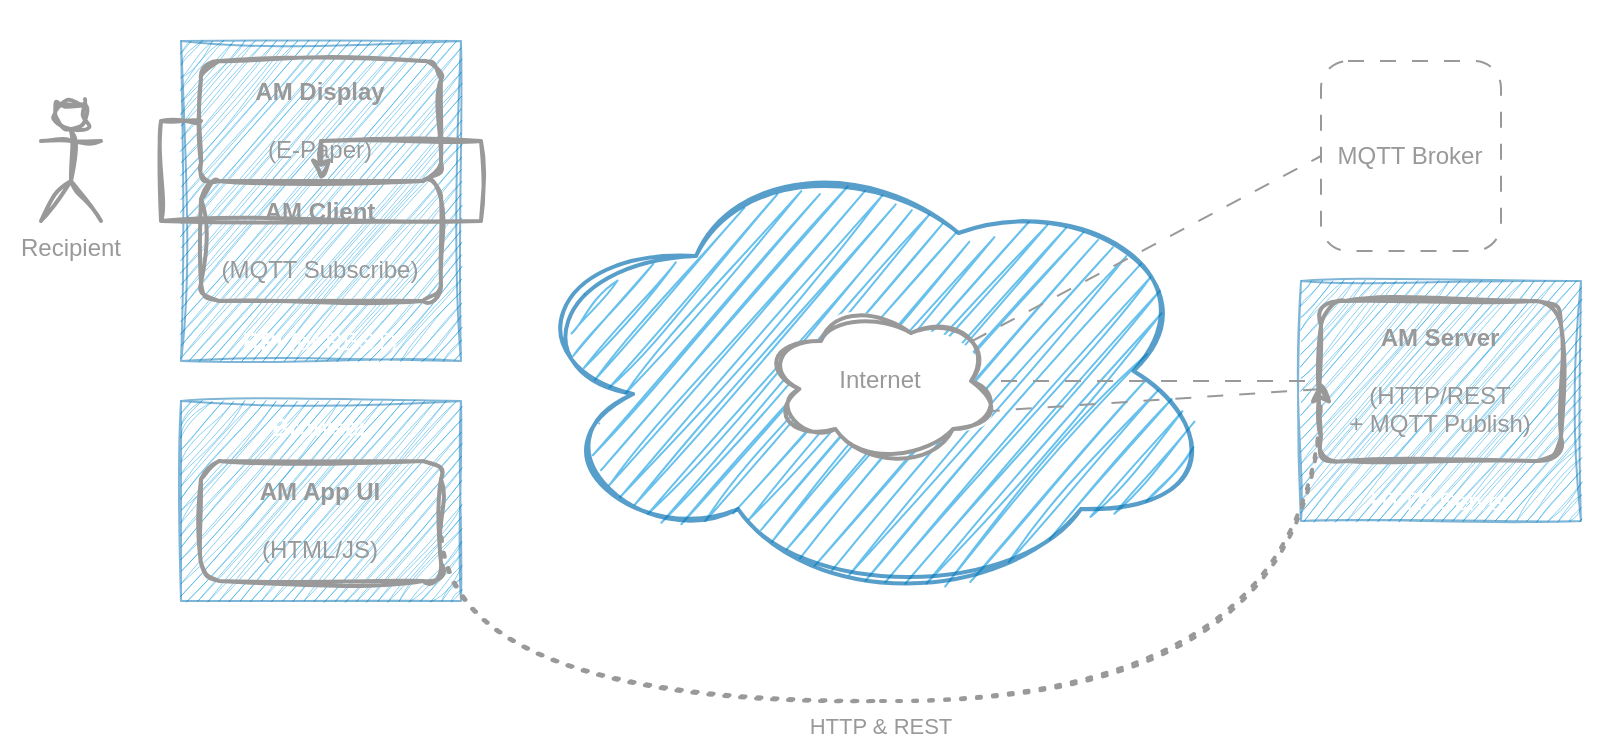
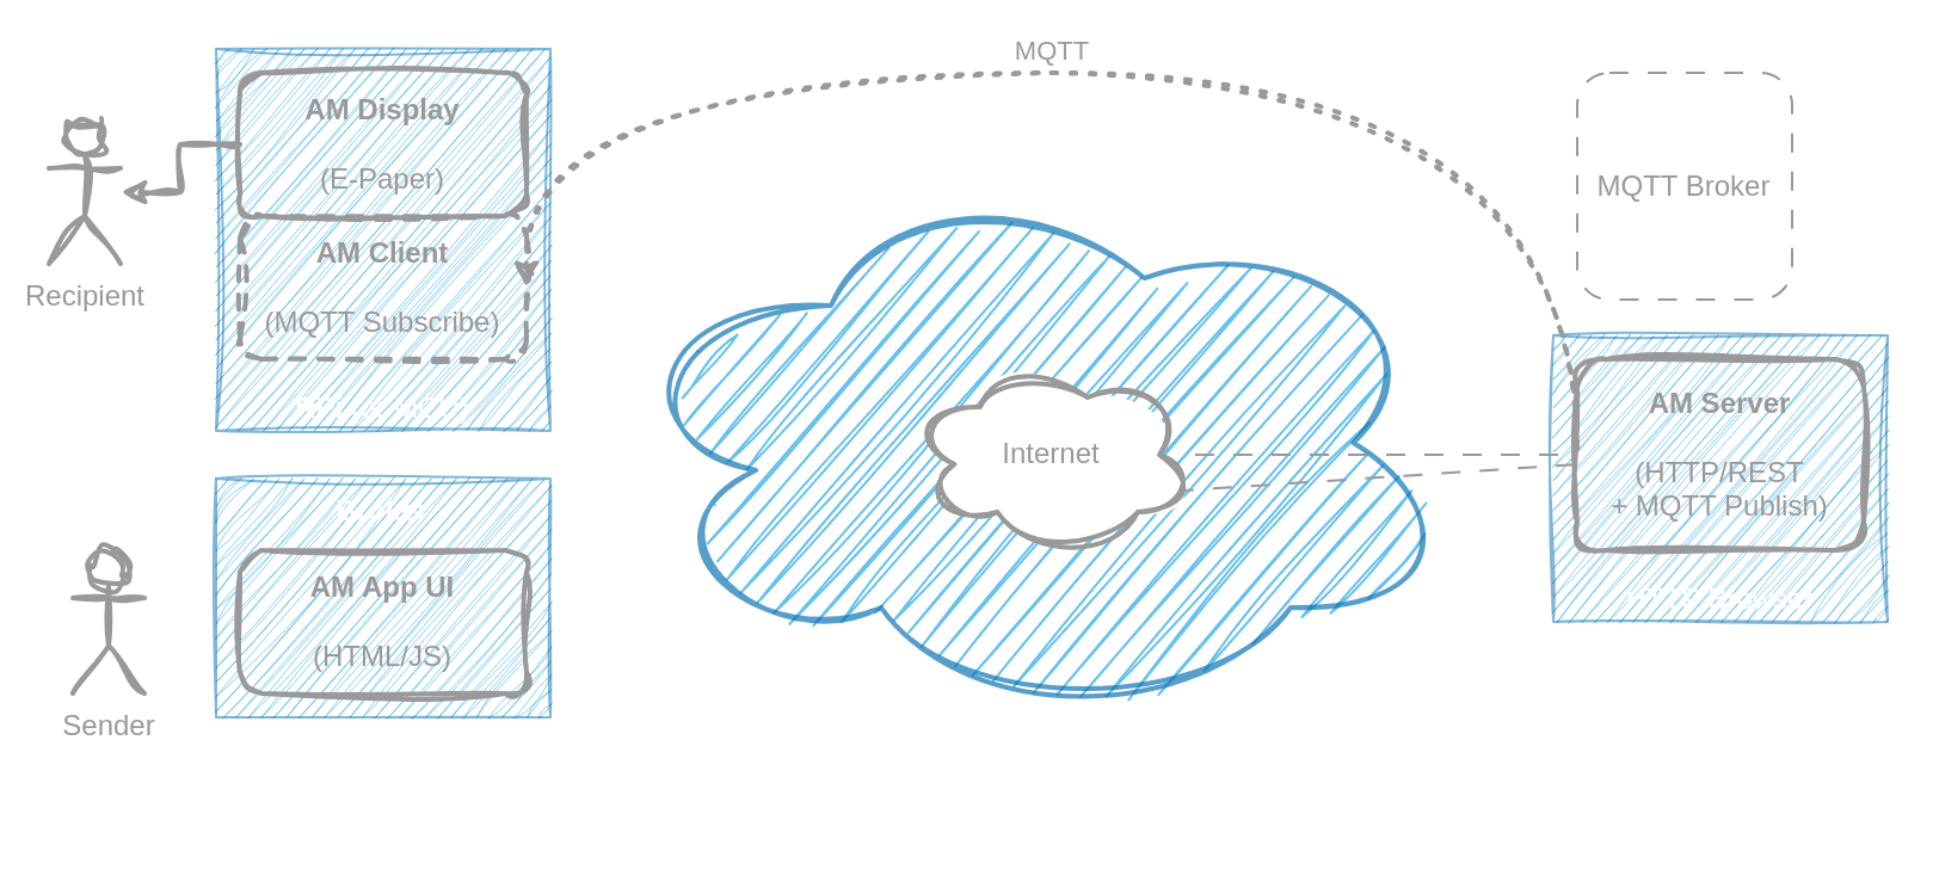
+ <mxCell id="18" value="MQTT" style="endArrow=none;dashed=1;html=1;dashPattern=1 3;strokeWidth=2;rounded=0;sketch=1;jiggle=2;curveFitting=1;strokeColor=#999999;align=center;verticalAlign=bottom;fontFamily=Helvetica;fontSize=11;fontColor=#999999;labelBackgroundColor=default;edgeStyle=orthogonalEdgeStyle;curved=1;exitX=1;exitY=0.5;exitDx=0;exitDy=0;entryX=0;entryY=0.5;entryDx=0;entryDy=0;startArrow=classic;startFill=1;" parent="1" source="8" target="9" edge="1"><mxGeometry x="-0.101" width="50" height="50" relative="1" as="geometry"><mxPoint x="380" y="330" as="sourcePoint" /><mxPoint x="430" y="280" as="targetPoint" /><Array as="points"><mxPoint x="220" y="30" /><mxPoint x="660" y="30" /></Array><mxPoint as="offset" /></mxGeometry></mxCell>
- <mxCell id="6" style="edgeStyle=orthogonalEdgeStyle;rounded=0;orthogonalLoop=1;jettySize=auto;html=1;exitX=0;exitY=0.5;exitDx=0;exitDy=0;sketch=1;curveFitting=1;jiggle=2;strokeWidth=2;strokeColor=#999999;fontColor=#999999;" parent="1" source="7" target="8" edge="1"><mxGeometry relative="1" as="geometry" /></mxCell>
+ <mxCell id="6" style="edgeStyle=orthogonalEdgeStyle;rounded=0;orthogonalLoop=1;jettySize=auto;html=1;exitX=0;exitY=0.5;exitDx=0;exitDy=0;sketch=1;curveFitting=1;jiggle=2;strokeWidth=2;strokeColor=#999999;fontColor=#999999;" parent="1" source="7" target="10" edge="1"><mxGeometry relative="1" as="geometry" /></mxCell>
- <mxCell id="8" value="&lt;b&gt;AM Client&lt;/b&gt;&lt;div&gt;&lt;br&gt;&lt;/div&gt;&lt;div&gt;(MQTT Subscribe)&lt;/div&gt;" style="rounded=1;whiteSpace=wrap;html=1;sketch=1;curveFitting=1;jiggle=2;strokeWidth=2;strokeColor=#999999;fontColor=#999999;fillColor=none;" parent="1" vertex="1"><mxGeometry x="100" y="90" width="120" height="60" as="geometry" /></mxCell>
+ <mxCell id="8" value="&lt;b&gt;AM Client&lt;/b&gt;&lt;div&gt;&lt;br&gt;&lt;/div&gt;&lt;div&gt;(MQTT Subscribe)&lt;/div&gt;" style="rounded=1;whiteSpace=wrap;html=1;sketch=1;curveFitting=1;jiggle=2;strokeWidth=2;strokeColor=#999999;fontColor=#999999;fillColor=none;dashed=1;" parent="1" vertex="1"><mxGeometry x="100" y="90" width="120" height="60" as="geometry" /></mxCell>
- <mxCell id="13" style="rounded=0;orthogonalLoop=1;jettySize=auto;html=1;exitX=0.88;exitY=0.25;exitDx=0;exitDy=0;exitPerimeter=0;entryX=0;entryY=0.5;entryDx=0;entryDy=0;dashed=1;strokeColor=#999999;strokeWidth=1;align=center;verticalAlign=middle;fontFamily=Helvetica;fontSize=11;fontColor=#999999;labelBackgroundColor=default;endArrow=none;dashPattern=8 8;" parent="1" source="16" target="19" edge="1"><mxGeometry relative="1" as="geometry" /></mxCell>
- <mxCell id="3" value="&lt;b&gt;RPi&lt;/b&gt; (or REST)" style="rounded=0;whiteSpace=wrap;html=1;verticalAlign=bottom;fontColor=#ffffff;sketch=1;curveFitting=1;jiggle=2;fillColor=#1ba1e2;strokeColor=#006EAF;opacity=50;" vertex="1" parent="1"><mxGeometry x="90" y="20" width="140" height="160" as="geometry" /></mxCell>
+ <mxCell id="3" value="&lt;b&gt;RPi&lt;/b&gt; (or MCU)" style="rounded=0;whiteSpace=wrap;html=1;verticalAlign=bottom;fontColor=#ffffff;sketch=1;curveFitting=1;jiggle=2;fillColor=#1ba1e2;strokeColor=#006EAF;opacity=50;" vertex="1" parent="1"><mxGeometry x="90" y="20" width="140" height="160" as="geometry" /></mxCell>
- <mxCell id="4" value="&lt;b&gt;Browser&lt;/b&gt;" style="rounded=0;whiteSpace=wrap;html=1;verticalAlign=top;fontColor=#ffffff;sketch=1;curveFitting=1;jiggle=2;fillColor=#1ba1e2;strokeColor=#006EAF;opacity=50;" vertex="1" parent="1"><mxGeometry x="90" y="200" width="140" height="100" as="geometry" /></mxCell>
+ <mxCell id="4" value="&lt;b&gt;Broker&lt;/b&gt;" style="rounded=0;whiteSpace=wrap;html=1;verticalAlign=top;fontColor=#ffffff;sketch=1;curveFitting=1;jiggle=2;fillColor=#1ba1e2;strokeColor=#006EAF;opacity=50;" vertex="1" parent="1"><mxGeometry x="90" y="200" width="140" height="100" as="geometry" /></mxCell>
- <mxCell id="5" value="HTTP Server" style="rounded=0;whiteSpace=wrap;html=1;verticalAlign=bottom;fontColor=#ffffff;sketch=1;curveFitting=1;jiggle=2;fillColor=#1ba1e2;strokeColor=#006EAF;opacity=50;" vertex="1" parent="1"><mxGeometry x="650" y="140" width="140" height="120" as="geometry" /></mxCell>
+ <mxCell id="5" value="HTTP Browser" style="rounded=0;whiteSpace=wrap;html=1;verticalAlign=bottom;fontColor=#ffffff;sketch=1;curveFitting=1;jiggle=2;fillColor=#1ba1e2;strokeColor=#006EAF;opacity=50;" vertex="1" parent="1"><mxGeometry x="650" y="140" width="140" height="120" as="geometry" /></mxCell>
+ <mxCell id="11" value="Sender" style="shape=umlActor;verticalLabelPosition=bottom;verticalAlign=top;html=1;outlineConnect=0;sketch=1;curveFitting=1;jiggle=2;strokeWidth=2;strokeColor=#999999;fontColor=#999999;fillColor=none;" parent="1" vertex="1"><mxGeometry x="30" y="230" width="30" height="60" as="geometry" /></mxCell>
- <mxCell id="17" value="HTTP &amp;amp; REST" style="endArrow=classic;dashed=1;html=1;dashPattern=1 3;strokeWidth=2;rounded=0;sketch=1;jiggle=2;curveFitting=1;strokeColor=#999999;align=center;verticalAlign=top;fontFamily=Helvetica;fontSize=11;fontColor=#999999;labelBackgroundColor=default;edgeStyle=orthogonalEdgeStyle;exitX=1;exitY=0.5;exitDx=0;exitDy=0;entryX=0;entryY=0.5;entryDx=0;entryDy=0;curved=1;endFill=1;" parent="1" source="12" target="9" edge="1"><mxGeometry x="-0.101" width="50" height="50" relative="1" as="geometry"><mxPoint x="380" y="330" as="sourcePoint" /><mxPoint x="430" y="280" as="targetPoint" /><Array as="points"><mxPoint x="220" y="350" /><mxPoint x="660" y="350" /></Array><mxPoint as="offset" /></mxGeometry></mxCell>
